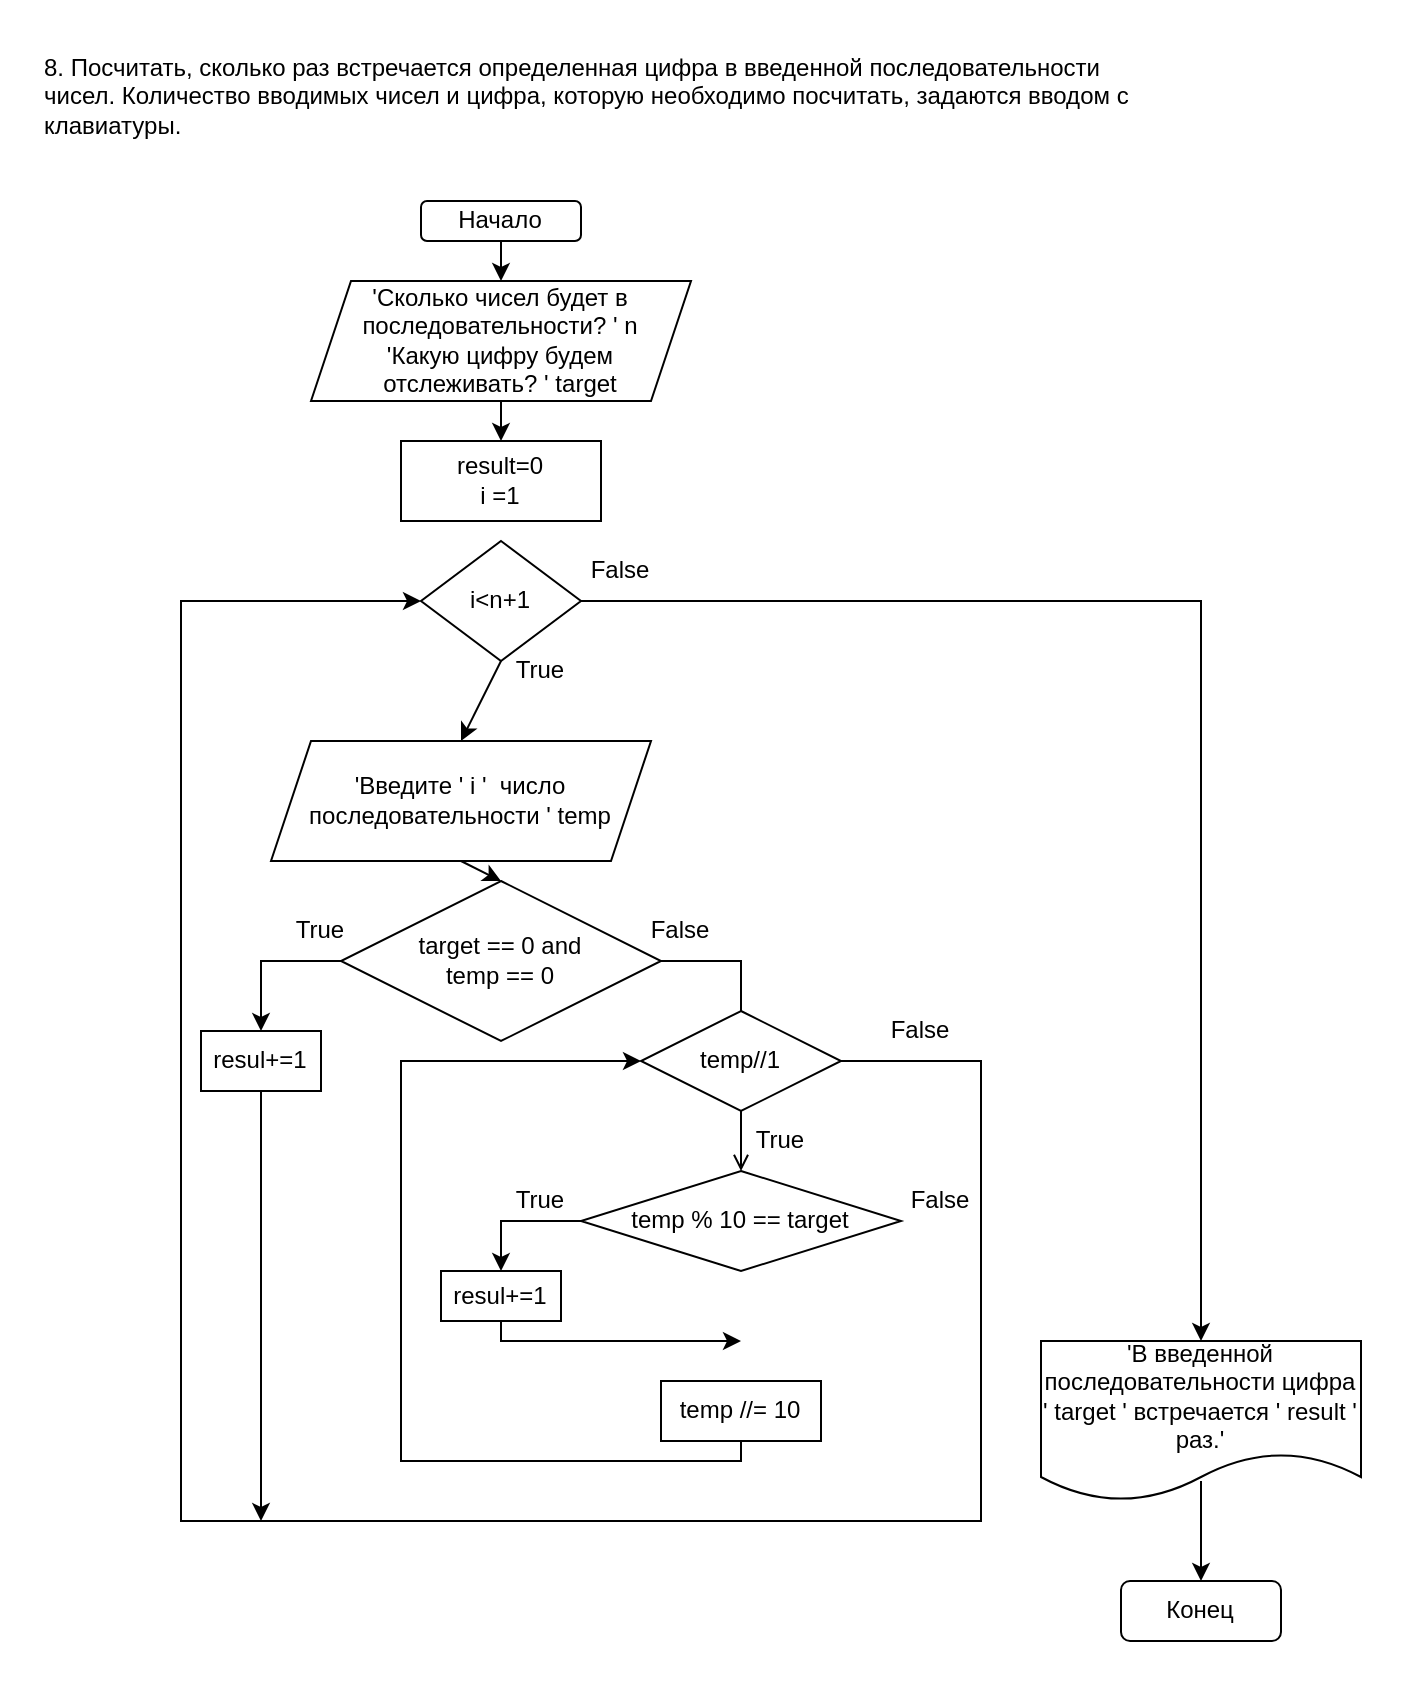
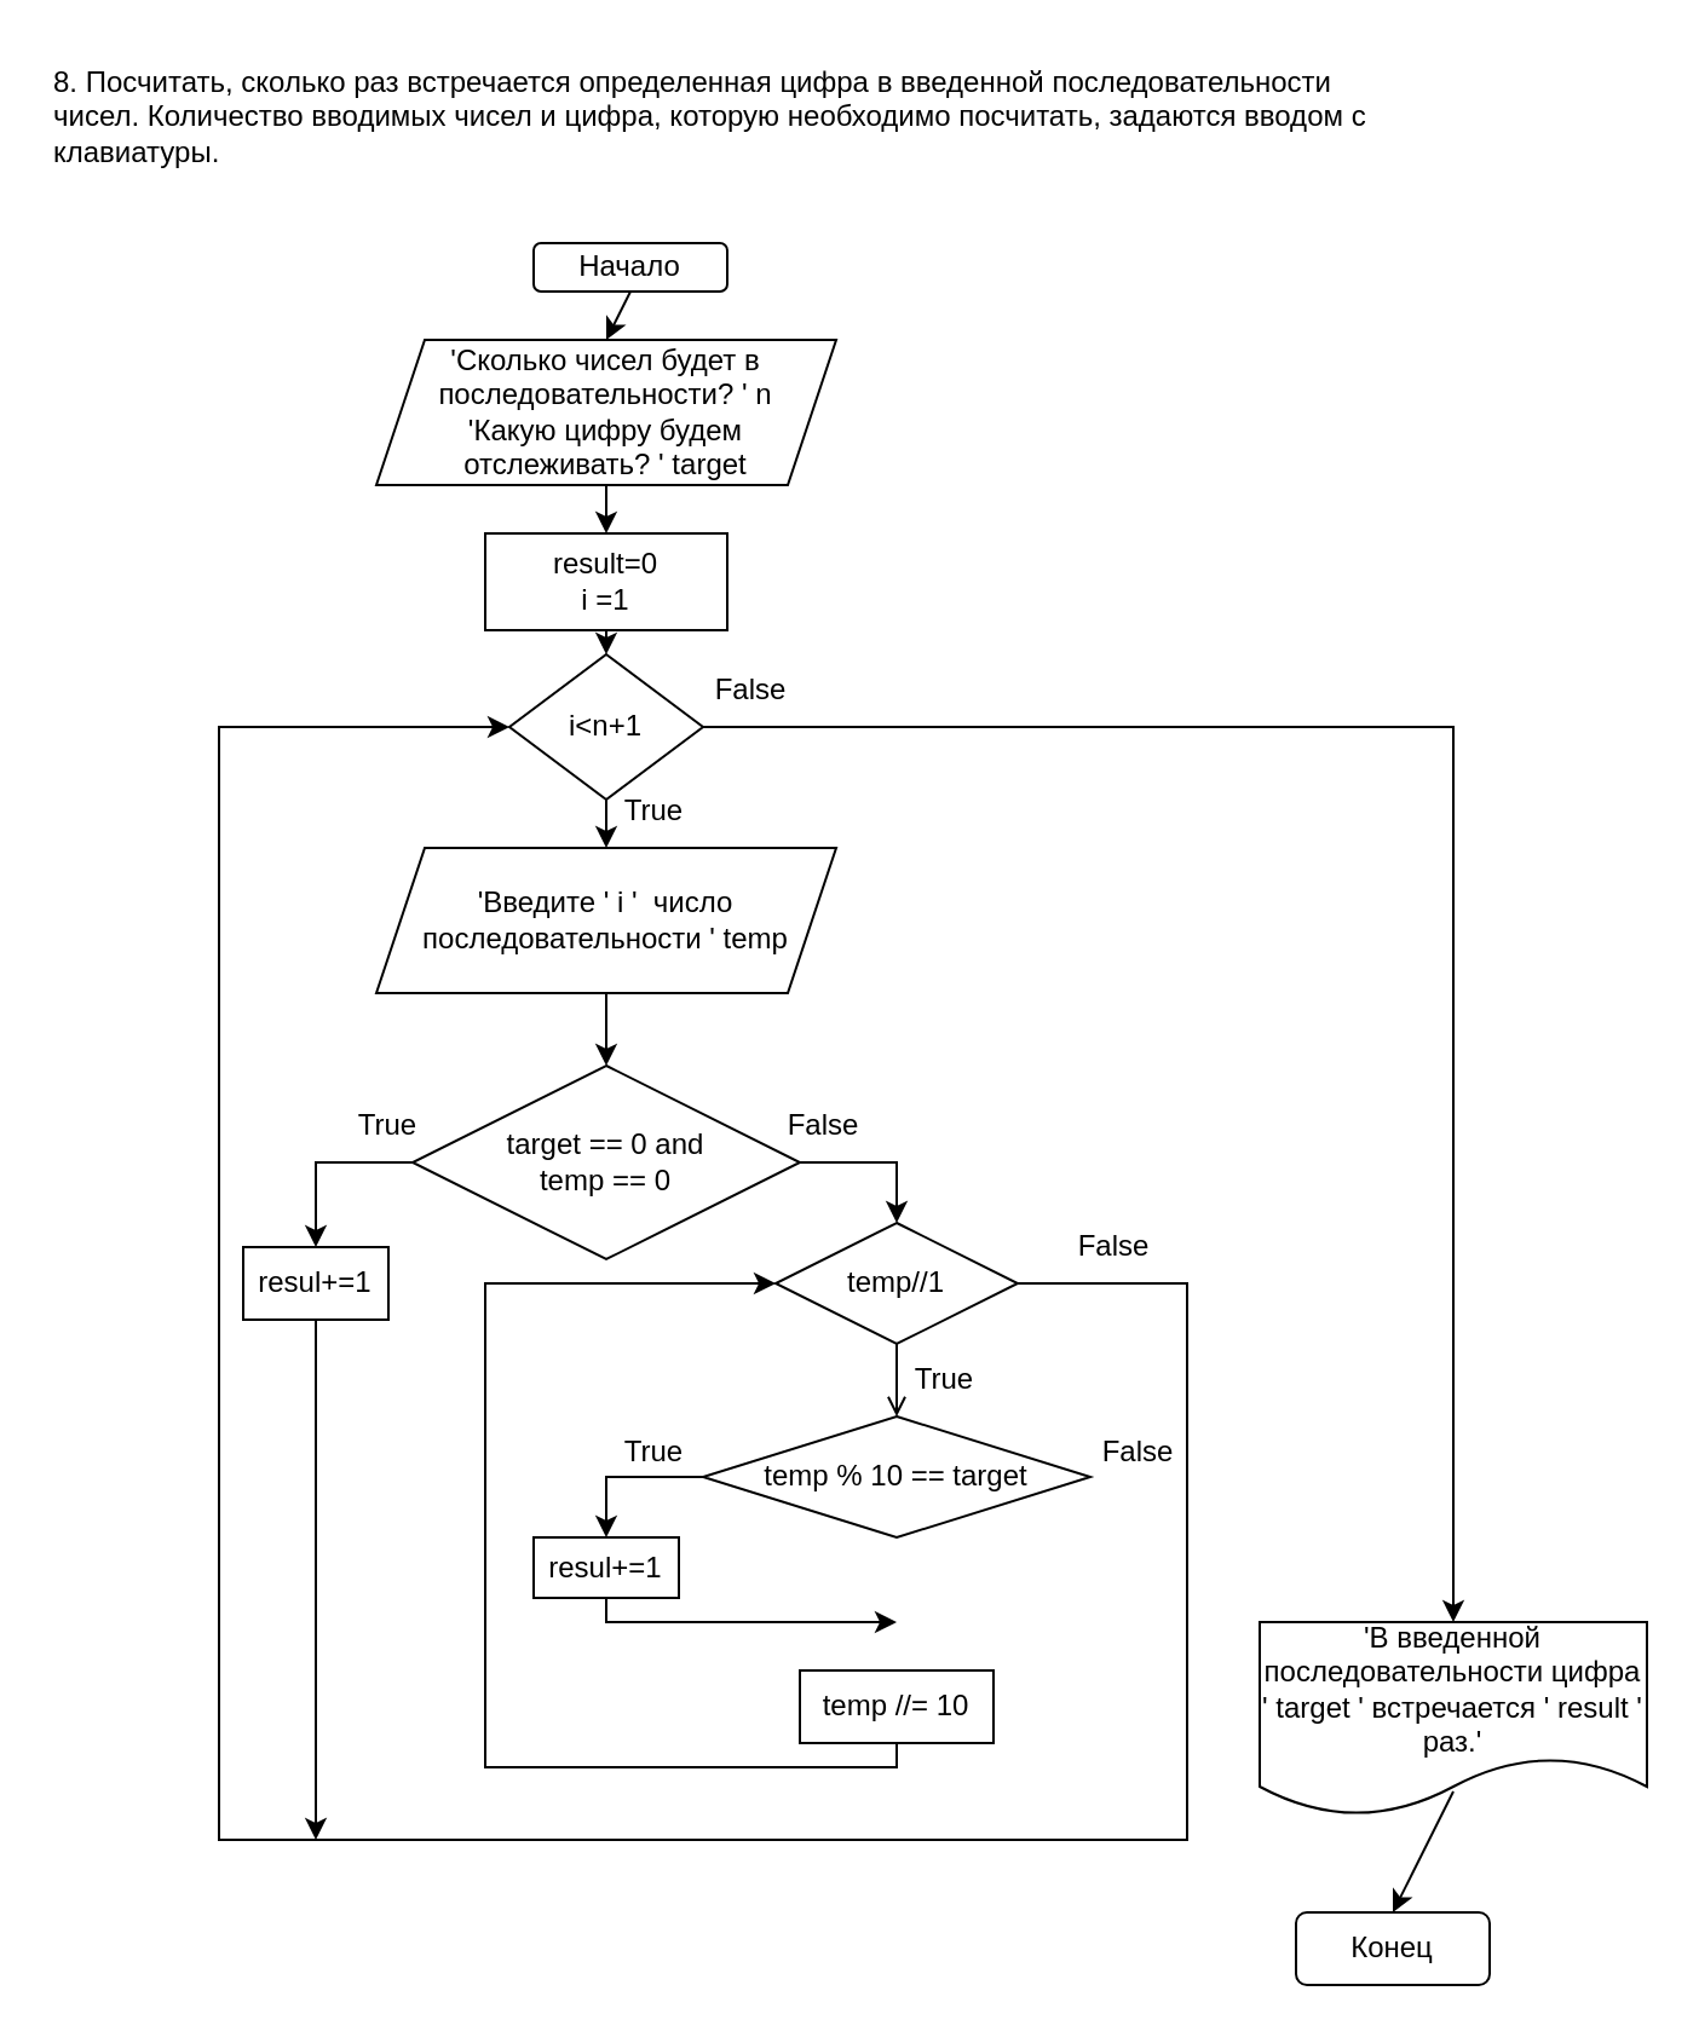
- <mxCell id="2" value="Начало" style="rounded=1;whiteSpace=wrap;html=1;" parent="1" vertex="1"><mxGeometry x="210" y="100" width="80" height="20" as="geometry" /></mxCell>
+ <mxCell id="2" value="Начало" style="rounded=1;whiteSpace=wrap;html=1;" parent="1" vertex="1"><mxGeometry x="220" y="100" width="80" height="20" as="geometry" /></mxCell>
+ <mxCell id="11" value="" style="endArrow=classic;html=1;rounded=0;entryX=0.5;entryY=0;entryDx=0;entryDy=0;exitX=0.5;exitY=1;exitDx=0;exitDy=0;" edge="1" parent="1" source="3" target="4"><mxGeometry width="50" height="50" relative="1" as="geometry"><mxPoint x="250" y="430" as="sourcePoint" /><mxPoint x="110" y="420" as="targetPoint" /></mxGeometry></mxCell>
- <mxCell id="18" value="'Введите ' i '&amp;nbsp; число последовательности ' temp" style="shape=parallelogram;perimeter=parallelogramPerimeter;whiteSpace=wrap;html=1;fixedSize=1;" vertex="1" parent="1"><mxGeometry x="135" y="370" width="190" height="60" as="geometry" /></mxCell>
+ <mxCell id="18" value="'Введите ' i '&amp;nbsp; число последовательности ' temp" style="shape=parallelogram;perimeter=parallelogramPerimeter;whiteSpace=wrap;html=1;fixedSize=1;" vertex="1" parent="1"><mxGeometry x="155" y="350" width="190" height="60" as="geometry" /></mxCell>
- <mxCell id="26" value="" style="endArrow=none;html=1;rounded=0;exitX=1;exitY=0.5;exitDx=0;exitDy=0;entryX=0.5;entryY=0;entryDx=0;entryDy=0;" edge="1" parent="1" source="13" target="19"><mxGeometry width="50" height="50" relative="1" as="geometry"><mxPoint x="380" y="490" as="sourcePoint" /><mxPoint x="430" y="440" as="targetPoint" /><Array as="points"><mxPoint x="370" y="480" /></Array></mxGeometry></mxCell>
+ <mxCell id="26" value="" style="endArrow=classic;html=1;rounded=0;exitX=1;exitY=0.5;exitDx=0;exitDy=0;entryX=0.5;entryY=0;entryDx=0;entryDy=0;" edge="1" parent="1" source="13" target="19"><mxGeometry width="50" height="50" relative="1" as="geometry"><mxPoint x="380" y="490" as="sourcePoint" /><mxPoint x="430" y="440" as="targetPoint" /><Array as="points"><mxPoint x="370" y="480" /></Array></mxGeometry></mxCell>
- <mxCell id="5" value="Конец" style="rounded=1;whiteSpace=wrap;html=1;" parent="1" vertex="1"><mxGeometry x="560" y="790" width="80" height="30" as="geometry" /></mxCell>
+ <mxCell id="5" value="Конец" style="rounded=1;whiteSpace=wrap;html=1;" parent="1" vertex="1"><mxGeometry x="535" y="790" width="80" height="30" as="geometry" /></mxCell>
